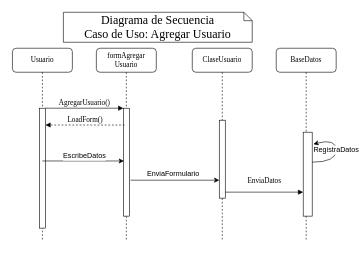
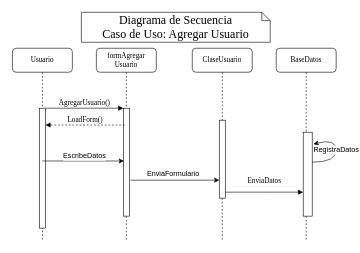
- <mxCell id="13" value="Diagrama de Secuencia&lt;br style=&quot;font-size: 20px&quot;&gt;Caso de Uso: Agregar Usuario" style="shape=note;whiteSpace=wrap;html=1;size=14;verticalAlign=top;align=center;spacingTop=-6;rounded=0;shadow=0;comic=0;labelBackgroundColor=none;strokeWidth=1;fontFamily=Verdana;fontSize=20;" vertex="1" parent="1"><mxGeometry x="105" y="20" width="315" height="50" as="geometry" /></mxCell>
+ <mxCell id="13" value="Diagrama de Secuencia&lt;br style=&quot;font-size: 20px&quot;&gt;Caso de Uso: Agregar Usuario" style="shape=note;whiteSpace=wrap;html=1;size=14;verticalAlign=top;align=center;spacingTop=-6;rounded=0;shadow=0;comic=0;labelBackgroundColor=none;strokeWidth=1;fontFamily=Verdana;fontSize=20;" vertex="1" parent="1"><mxGeometry x="135" width="315" height="50" as="geometry" y="20" /></mxCell>
